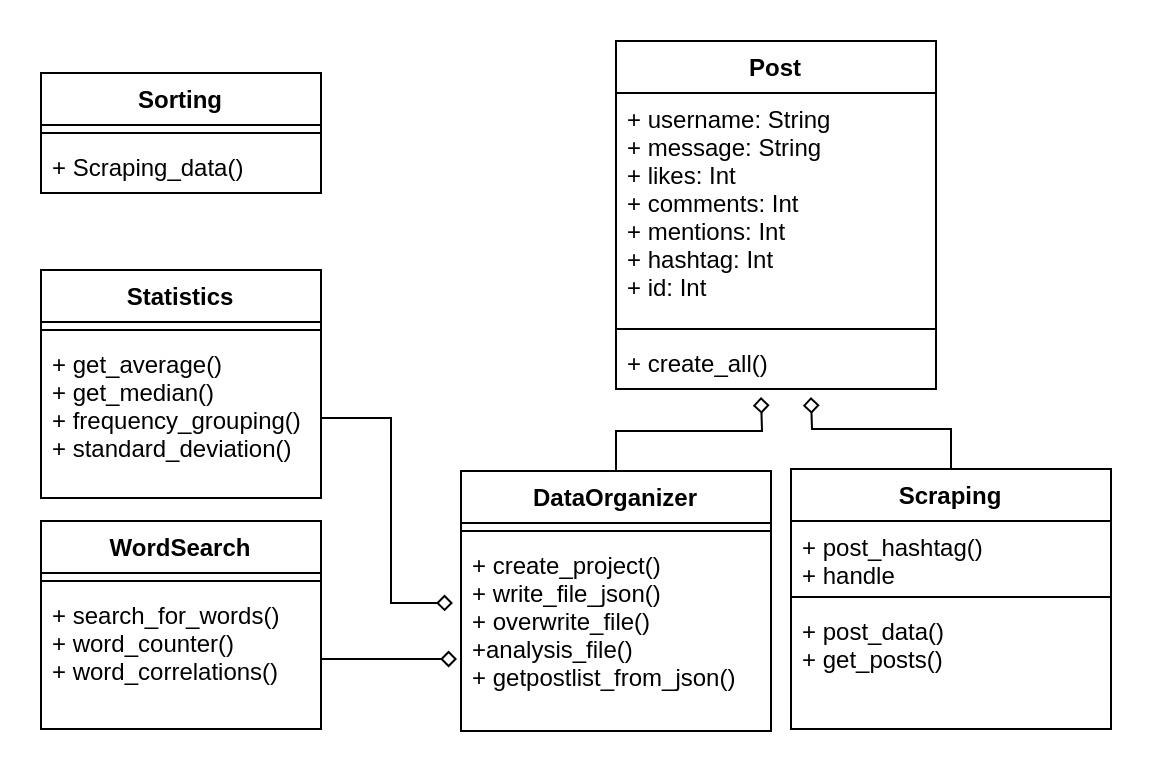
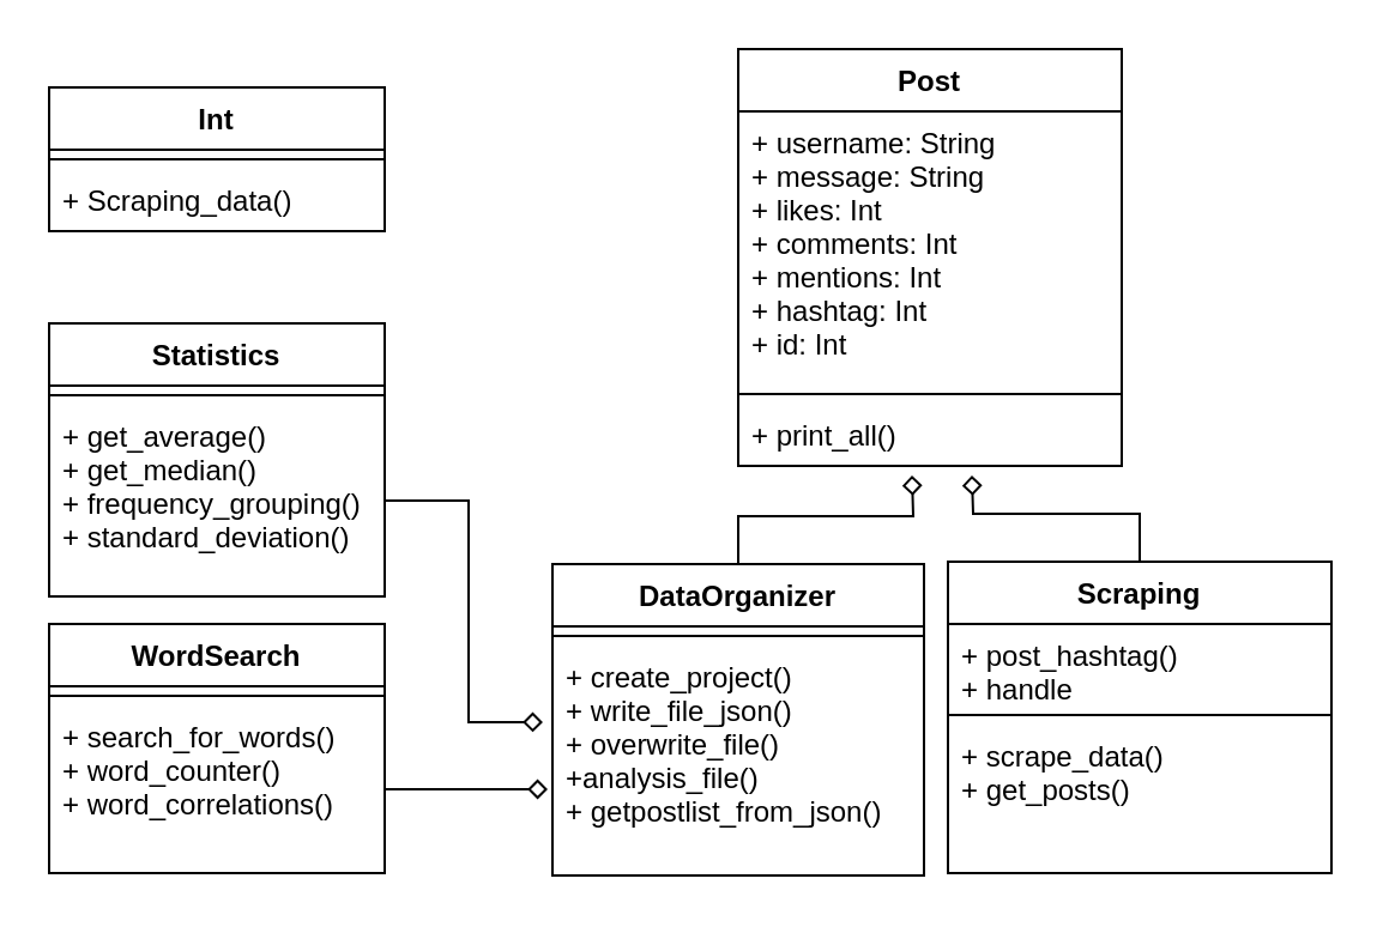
- <mxCell id="2" value="Sorting" style="swimlane;fontStyle=1;align=center;verticalAlign=top;childLayout=stackLayout;horizontal=1;startSize=26;horizontalStack=0;resizeParent=1;resizeParentMax=0;resizeLast=0;collapsible=1;marginBottom=0;" vertex="1" parent="1"><mxGeometry x="20" y="36" width="140" height="60" as="geometry" /></mxCell>
+ <mxCell id="2" value="Int" style="swimlane;fontStyle=1;align=center;verticalAlign=top;childLayout=stackLayout;horizontal=1;startSize=26;horizontalStack=0;resizeParent=1;resizeParentMax=0;resizeLast=0;collapsible=1;marginBottom=0;" vertex="1" parent="1"><mxGeometry x="20" y="36" width="140" height="60" as="geometry" /></mxCell>
- <mxCell id="14" value="+ create_all()" style="text;strokeColor=none;fillColor=none;align=left;verticalAlign=top;spacingLeft=4;spacingRight=4;overflow=hidden;rotatable=0;points=[[0,0.5],[1,0.5]];portConstraint=eastwest;" vertex="1" parent="11"><mxGeometry y="148" width="160" height="26" as="geometry" /></mxCell>
+ <mxCell id="14" value="+ print_all()" style="text;strokeColor=none;fillColor=none;align=left;verticalAlign=top;spacingLeft=4;spacingRight=4;overflow=hidden;rotatable=0;points=[[0,0.5],[1,0.5]];portConstraint=eastwest;" vertex="1" parent="11"><mxGeometry y="148" width="160" height="26" as="geometry" /></mxCell>
- <mxCell id="23" value="+ post_data()&#10;+ get_posts()&#10;" style="text;strokeColor=none;fillColor=none;align=left;verticalAlign=top;spacingLeft=4;spacingRight=4;overflow=hidden;rotatable=0;points=[[0,0.5],[1,0.5]];portConstraint=eastwest;" vertex="1" parent="20"><mxGeometry y="68" width="160" height="62" as="geometry" /></mxCell>
+ <mxCell id="23" value="+ scrape_data()&#10;+ get_posts()&#10;" style="text;strokeColor=none;fillColor=none;align=left;verticalAlign=top;spacingLeft=4;spacingRight=4;overflow=hidden;rotatable=0;points=[[0,0.5],[1,0.5]];portConstraint=eastwest;" vertex="1" parent="20"><mxGeometry y="68" width="160" height="62" as="geometry" /></mxCell>
